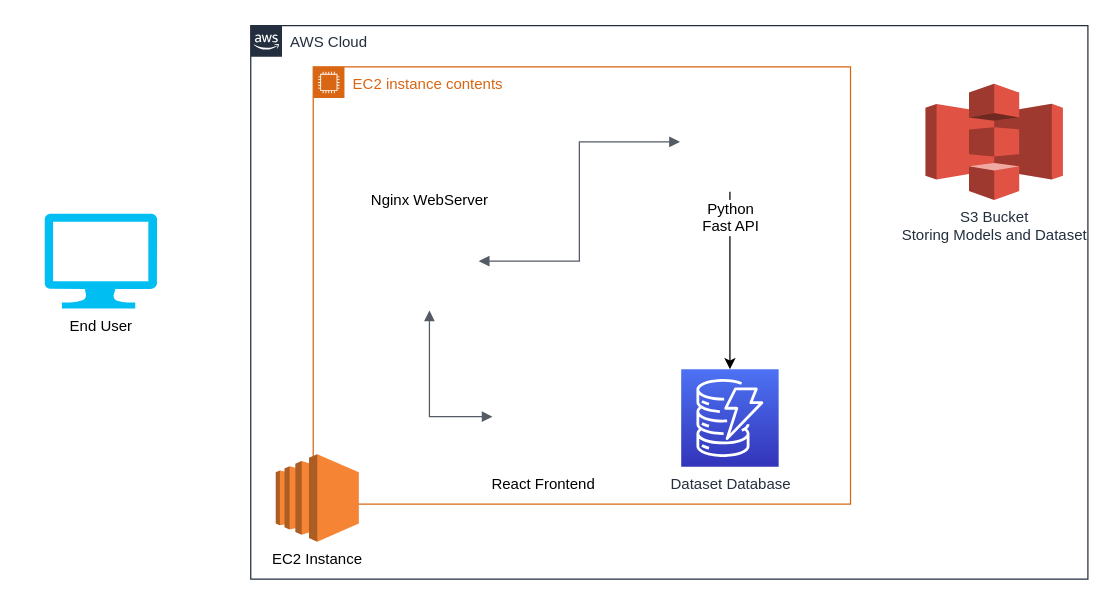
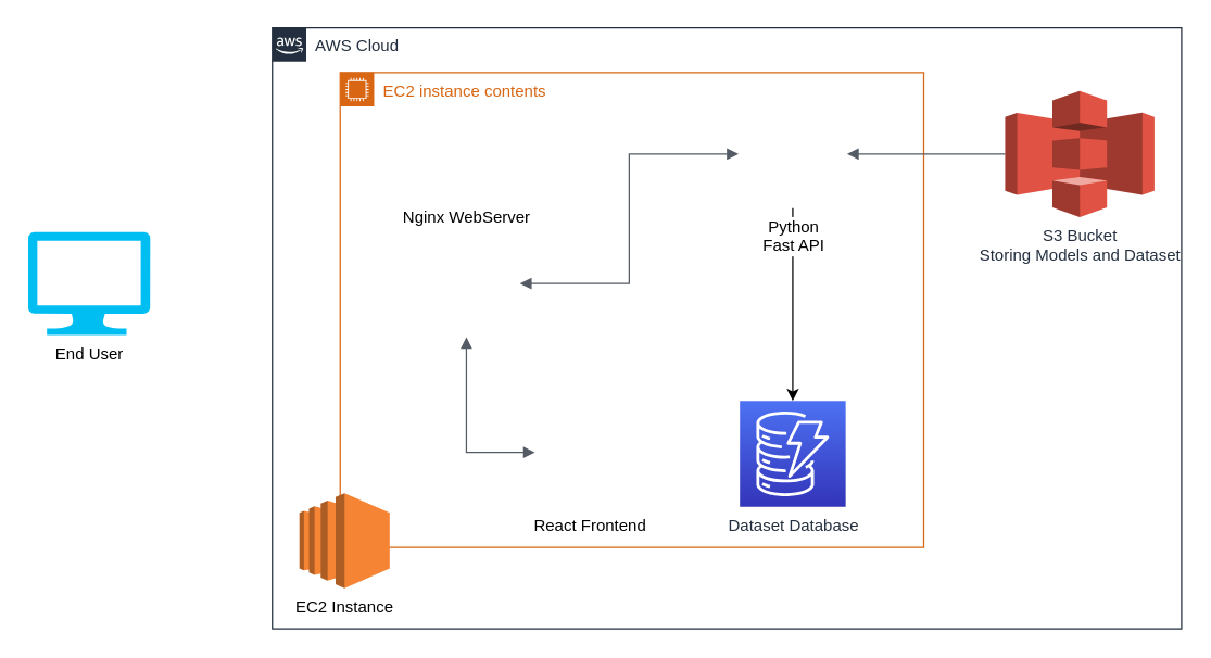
+ <mxCell id="13" value="" style="edgeStyle=orthogonalEdgeStyle;html=1;endArrow=none;elbow=vertical;startArrow=block;startFill=1;strokeColor=#545B64;rounded=0;exitX=1;exitY=0.5;exitDx=0;exitDy=0;entryX=0;entryY=0.5;entryDx=0;entryDy=0;entryPerimeter=0;" edge="1" parent="1" source="7" target="12"><mxGeometry width="100" relative="1" as="geometry"><mxPoint x="640" y="119" as="sourcePoint" /><mxPoint x="740" y="119" as="targetPoint" /></mxGeometry></mxCell>
- <mxCell id="11" value="End User" style="verticalLabelPosition=bottom;html=1;verticalAlign=top;align=center;strokeColor=none;fillColor=#00BEF2;shape=mxgraph.azure.computer;pointerEvents=1;" vertex="1" parent="1"><mxGeometry x="35" y="170.5" width="90" height="76" as="geometry" /></mxCell>
+ <mxCell id="11" value="End User" style="verticalLabelPosition=bottom;html=1;verticalAlign=top;align=center;strokeColor=none;fillColor=#00BEF2;shape=mxgraph.azure.computer;pointerEvents=1;" vertex="1" parent="1"><mxGeometry x="20" y="170.5" width="90" height="76" as="geometry" /></mxCell>
